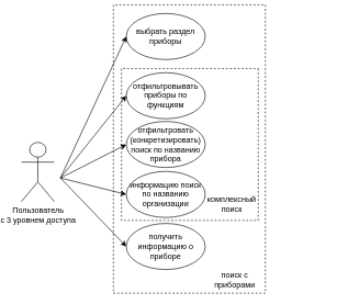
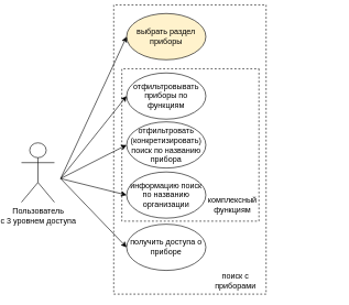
- <mxCell id="8" value="&lt;font style=&quot;vertical-align: inherit;&quot;&gt;&lt;font style=&quot;vertical-align: inherit;&quot;&gt;выбрать раздел приборы&lt;/font&gt;&lt;/font&gt;" style="ellipse;whiteSpace=wrap;html=1;" parent="1" vertex="1"><mxGeometry x="180" y="20" width="120" height="70" as="geometry" /></mxCell>
+ <mxCell id="8" value="&lt;font style=&quot;vertical-align: inherit;&quot;&gt;&lt;font style=&quot;vertical-align: inherit;&quot;&gt;выбрать раздел приборы&lt;/font&gt;&lt;/font&gt;" style="ellipse;whiteSpace=wrap;html=1;fillColor=#fff2cc;" parent="1" vertex="1"><mxGeometry x="180" y="20" width="120" height="70" as="geometry" /></mxCell>
- <mxCell id="11" value="комплексный &lt;br&gt;поиск" style="text;html=1;align=center;verticalAlign=middle;resizable=0;points=[];autosize=1;strokeColor=none;fillColor=none;" parent="1" vertex="1"><mxGeometry x="290" y="290" width="100" height="40" as="geometry" /></mxCell>
+ <mxCell id="11" value="комплексный &lt;br&gt;функциям" style="text;html=1;align=center;verticalAlign=middle;resizable=0;points=[];autosize=1;strokeColor=none;fillColor=none;" parent="1" vertex="1"><mxGeometry x="290" y="290" width="100" height="40" as="geometry" /></mxCell>
- <mxCell id="7" value="&lt;font style=&quot;vertical-align: inherit;&quot;&gt;&lt;font style=&quot;vertical-align: inherit;&quot;&gt;получить информацию о приборе&lt;/font&gt;&lt;/font&gt;" style="ellipse;whiteSpace=wrap;html=1;" parent="1" vertex="1"><mxGeometry x="180" y="339.13" width="120" height="70" as="geometry" /></mxCell>
+ <mxCell id="7" value="&lt;font style=&quot;vertical-align: inherit;&quot;&gt;&lt;font style=&quot;vertical-align: inherit;&quot;&gt;получить доступа о приборе&lt;/font&gt;&lt;/font&gt;" style="ellipse;whiteSpace=wrap;html=1;" parent="1" vertex="1"><mxGeometry x="180" y="339.13" width="120" height="70" as="geometry" /></mxCell>
